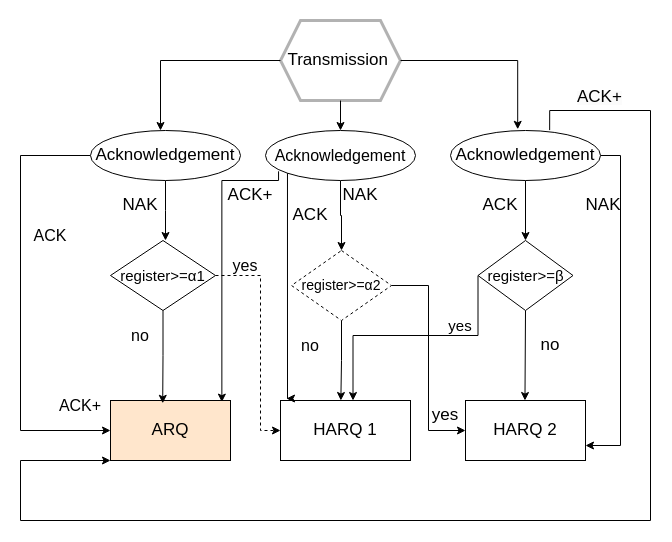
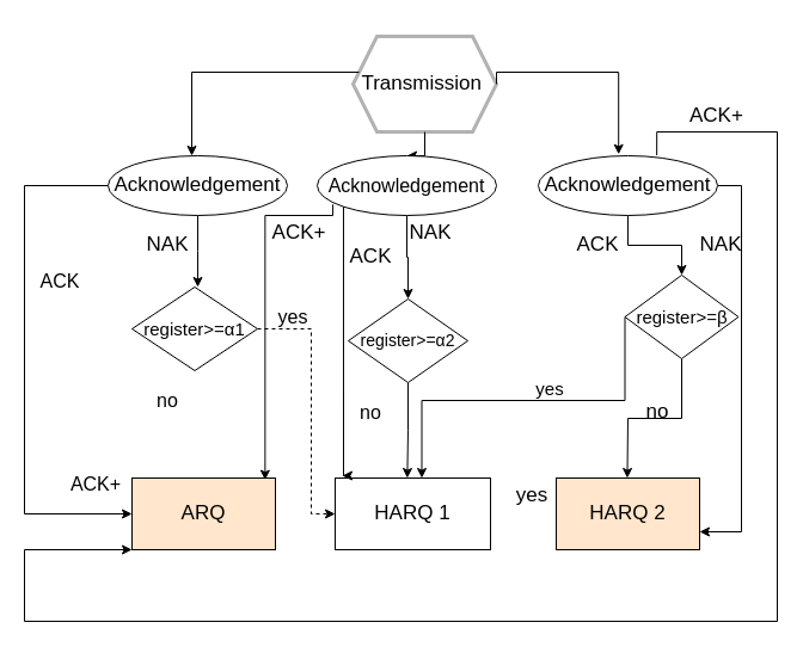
- <mxCell id="5" value="&lt;font style=&quot;font-size: 17px;&quot;&gt;Transmission&amp;nbsp;&lt;/font&gt;" style="shape=hexagon;perimeter=hexagonPerimeter2;whiteSpace=wrap;html=1;fixedSize=1;opacity=30;strokeWidth=3;strokeColor=default;" parent="1" vertex="1"><mxGeometry x="280" y="20" width="120" height="80" as="geometry" /></mxCell>
+ <mxCell id="5" value="&lt;font style=&quot;font-size: 17px;&quot;&gt;Transmission&amp;nbsp;&lt;/font&gt;" style="shape=hexagon;perimeter=hexagonPerimeter2;whiteSpace=wrap;html=1;fixedSize=1;opacity=30;strokeWidth=3;strokeColor=default;" parent="1" vertex="1"><mxGeometry x="295" y="30" width="120" height="80" as="geometry" /></mxCell>
- <mxCell id="23" value="&lt;font style=&quot;font-size: 15px;&quot;&gt;register&amp;gt;=β&lt;/font&gt;" style="rhombus;whiteSpace=wrap;html=1;" parent="1" vertex="1"><mxGeometry x="477.5" y="240" width="95" height="70" as="geometry" /></mxCell>
+ <mxCell id="23" value="&lt;font style=&quot;font-size: 15px;&quot;&gt;register&amp;gt;=β&lt;/font&gt;" style="rhombus;whiteSpace=wrap;html=1;" parent="1" vertex="1"><mxGeometry x="522.5" y="230" width="95" height="70" as="geometry" /></mxCell>
- <mxCell id="20" value="&lt;font style=&quot;font-size: 14px;&quot;&gt;register&amp;gt;=α2&lt;/font&gt;" style="rhombus;whiteSpace=wrap;html=1;dashed=1;" parent="1" vertex="1"><mxGeometry x="291" y="250" width="100" height="70" as="geometry" /></mxCell>
+ <mxCell id="20" value="&lt;font style=&quot;font-size: 14px;&quot;&gt;register&amp;gt;=α2&lt;/font&gt;" style="rhombus;whiteSpace=wrap;html=1;" parent="1" vertex="1"><mxGeometry x="291" y="250" width="100" height="70" as="geometry" /></mxCell>
- <mxCell id="44" style="edgeStyle=orthogonalEdgeStyle;rounded=0;orthogonalLoop=1;jettySize=auto;html=1;exitX=0.5;exitY=1;exitDx=0;exitDy=0;entryX=0.435;entryY=0.047;entryDx=0;entryDy=0;entryPerimeter=0;" edge="1" parent="1" source="17" target="24"><mxGeometry relative="1" as="geometry" /></mxCell>
- <mxCell id="19" style="edgeStyle=orthogonalEdgeStyle;rounded=0;orthogonalLoop=1;jettySize=auto;html=1;exitX=1;exitY=0.5;exitDx=0;exitDy=0;entryX=0;entryY=0.5;entryDx=0;entryDy=0;" edge="1" parent="1" source="20" target="26"><mxGeometry relative="1" as="geometry"><mxPoint x="430" y="430" as="targetPoint" /></mxGeometry></mxCell>
- <mxCell id="26" value="&lt;font style=&quot;font-size: 17px;&quot;&gt;HARQ 2&lt;/font&gt;" style="rounded=0;whiteSpace=wrap;html=1;" parent="1" vertex="1"><mxGeometry x="465" y="400" width="120" height="60" as="geometry" /></mxCell>
+ <mxCell id="26" value="&lt;font style=&quot;font-size: 17px;&quot;&gt;HARQ 2&lt;/font&gt;" style="rounded=0;whiteSpace=wrap;html=1;fillColor=#ffe6cc;" parent="1" vertex="1"><mxGeometry x="465" y="400" width="120" height="60" as="geometry" /></mxCell>
